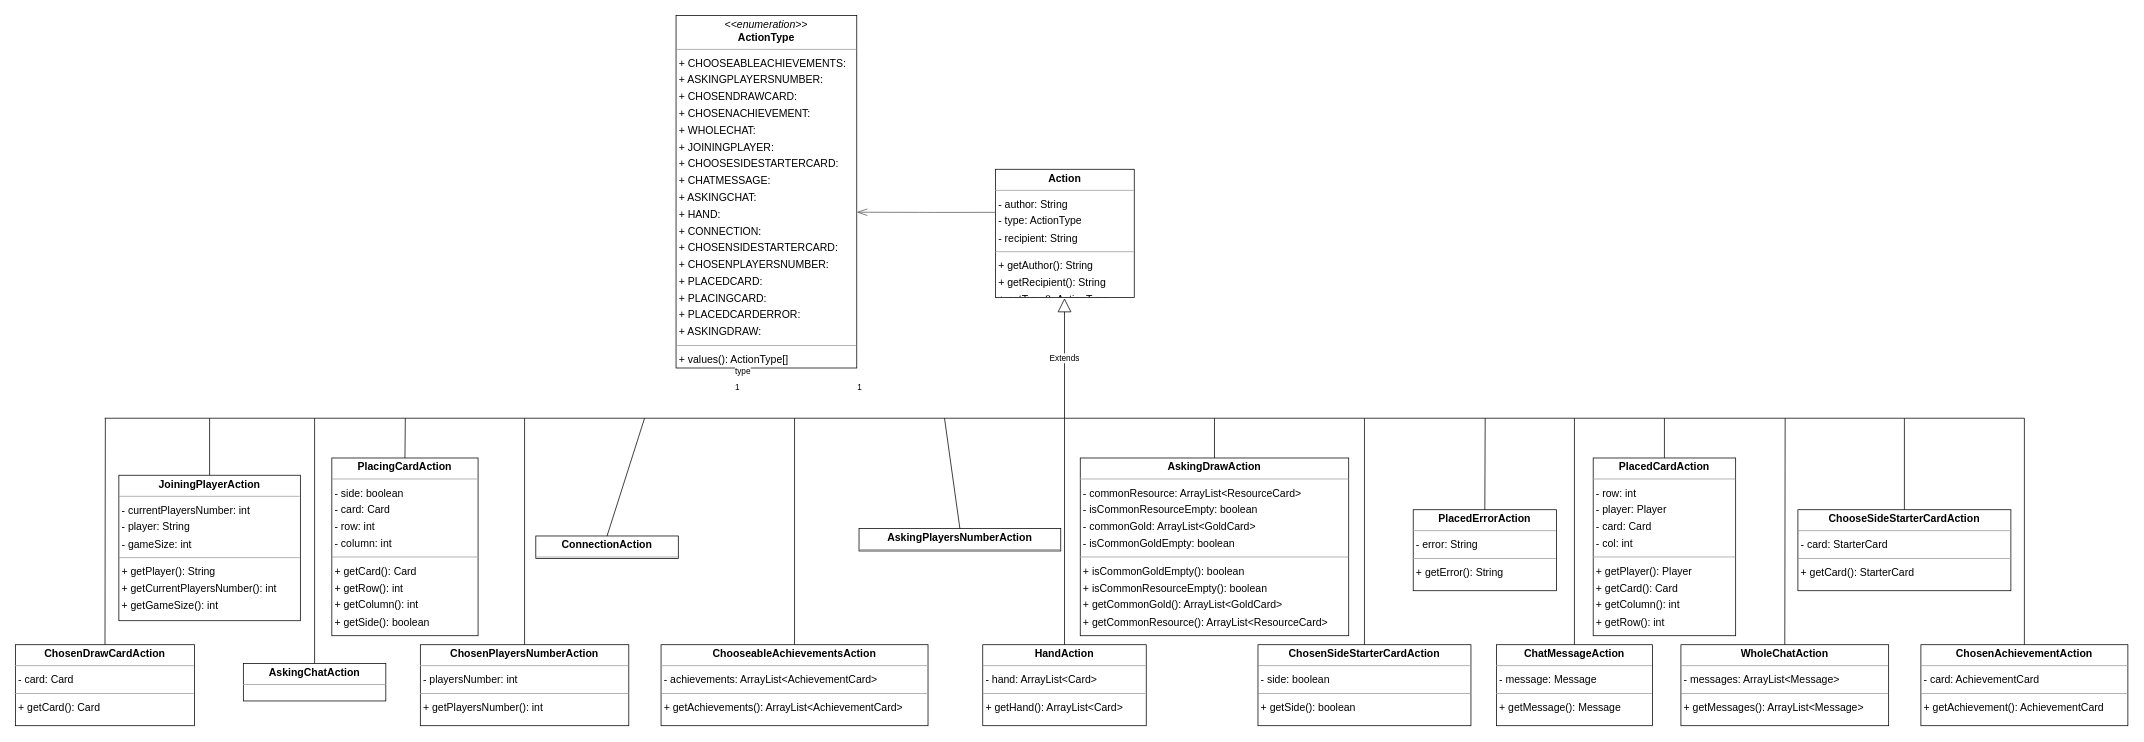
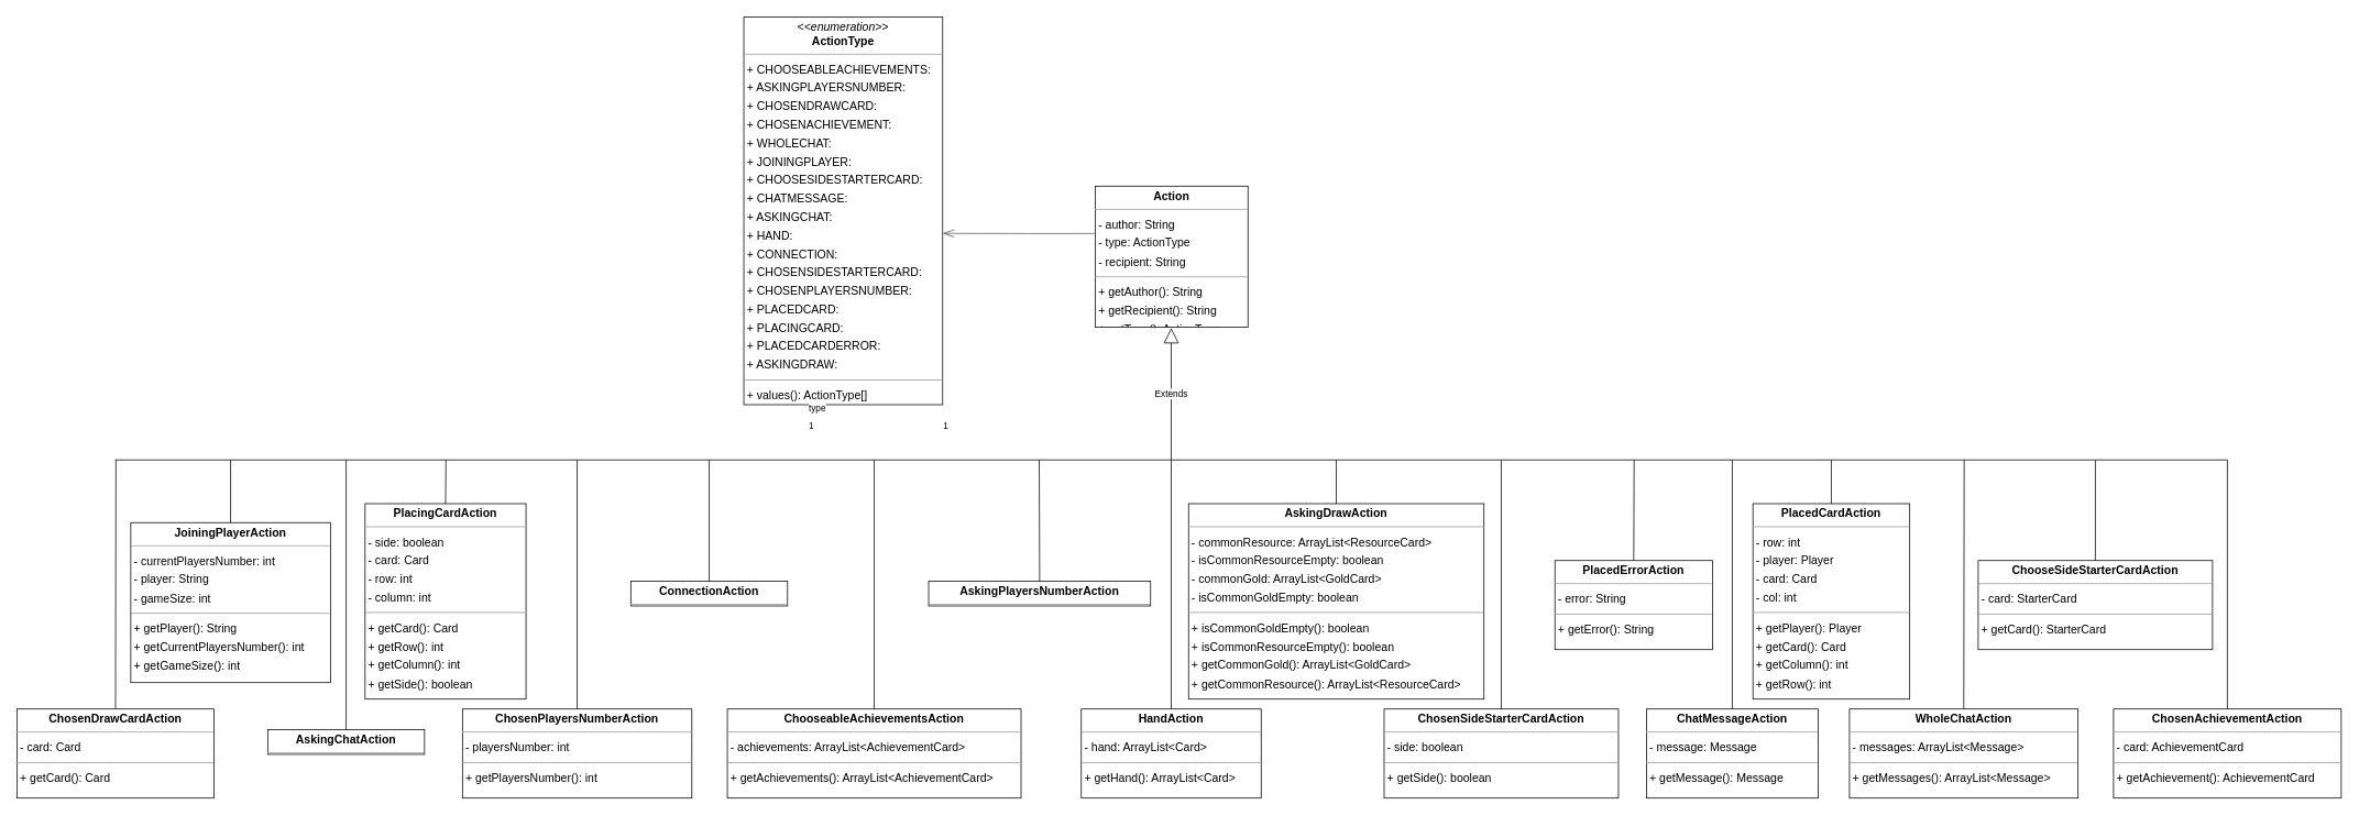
- <mxCell id="6" value="&lt;p style=&quot;margin:0px;margin-top:4px;text-align:center;&quot;&gt;&lt;b&gt;AskingPlayersNumberAction&lt;/b&gt;&lt;/p&gt;&lt;hr size=&quot;1&quot;/&gt;" style="verticalAlign=top;align=left;overflow=fill;fontSize=14;fontFamily=Helvetica;html=1;rounded=0;shadow=0;comic=0;labelBackgroundColor=none;strokeWidth=1;" parent="1" vertex="1"><mxGeometry x="1145" y="704" width="269" height="30" as="geometry" /></mxCell>
+ <mxCell id="6" value="&lt;p style=&quot;margin:0px;margin-top:4px;text-align:center;&quot;&gt;&lt;b&gt;AskingPlayersNumberAction&lt;/b&gt;&lt;/p&gt;&lt;hr size=&quot;1&quot;/&gt;" style="verticalAlign=top;align=left;overflow=fill;fontSize=14;fontFamily=Helvetica;html=1;rounded=0;shadow=0;comic=0;labelBackgroundColor=none;strokeWidth=1;" parent="1" vertex="1"><mxGeometry x="1125" y="704" width="269" height="30" as="geometry" /></mxCell>
- <mxCell id="14" value="&lt;p style=&quot;margin:0px;margin-top:4px;text-align:center;&quot;&gt;&lt;b&gt;ConnectionAction&lt;/b&gt;&lt;/p&gt;&lt;hr size=&quot;1&quot;/&gt;" style="verticalAlign=top;align=left;overflow=fill;fontSize=14;fontFamily=Helvetica;html=1;rounded=0;shadow=0;comic=0;labelBackgroundColor=none;strokeWidth=1;" parent="1" vertex="1"><mxGeometry x="714" y="714" width="190" height="30" as="geometry" /></mxCell>
+ <mxCell id="14" value="&lt;p style=&quot;margin:0px;margin-top:4px;text-align:center;&quot;&gt;&lt;b&gt;ConnectionAction&lt;/b&gt;&lt;/p&gt;&lt;hr size=&quot;1&quot;/&gt;" style="verticalAlign=top;align=left;overflow=fill;fontSize=14;fontFamily=Helvetica;html=1;rounded=0;shadow=0;comic=0;labelBackgroundColor=none;strokeWidth=1;" parent="1" vertex="1"><mxGeometry x="764" y="704" width="190" height="30" as="geometry" /></mxCell>
- <mxCell id="4" value="&lt;p style=&quot;margin:0px;margin-top:4px;text-align:center;&quot;&gt;&lt;b&gt;AskingChatAction&lt;/b&gt;&lt;/p&gt;&lt;hr size=&quot;1&quot;/&gt;" style="verticalAlign=top;align=left;overflow=fill;fontSize=14;fontFamily=Helvetica;html=1;rounded=0;shadow=0;comic=0;labelBackgroundColor=none;strokeWidth=1;" parent="1" vertex="1"><mxGeometry x="324" y="884" width="190" height="50" as="geometry" /></mxCell>
+ <mxCell id="4" value="&lt;p style=&quot;margin:0px;margin-top:4px;text-align:center;&quot;&gt;&lt;b&gt;AskingChatAction&lt;/b&gt;&lt;/p&gt;&lt;hr size=&quot;1&quot;/&gt;" style="verticalAlign=top;align=left;overflow=fill;fontSize=14;fontFamily=Helvetica;html=1;rounded=0;shadow=0;comic=0;labelBackgroundColor=none;strokeWidth=1;" parent="1" vertex="1"><mxGeometry x="324" y="884" width="190" height="30" as="geometry" /></mxCell>
